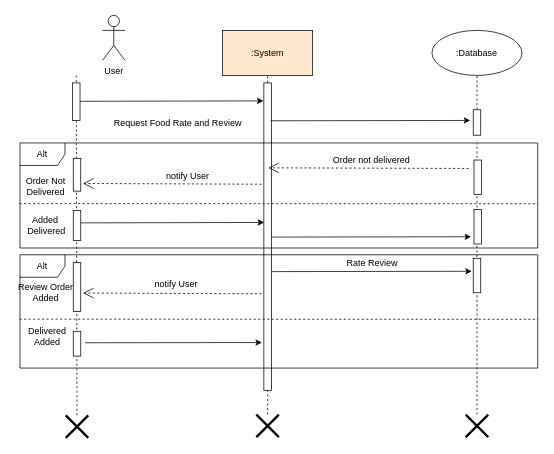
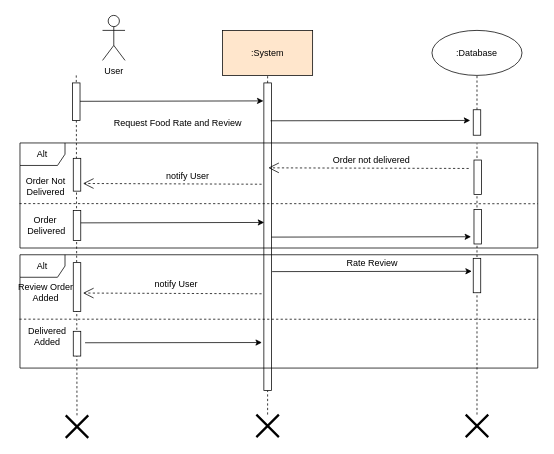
- <mxCell id="16" value="Added&amp;nbsp;&lt;br&gt;Delivered" style="text;html=1;align=center;verticalAlign=middle;resizable=0;points=[];autosize=1;strokeColor=none;fillColor=none;" parent="1" vertex="1"><mxGeometry x="26" y="280" width="70" height="40" as="geometry" /></mxCell>
+ <mxCell id="16" value="Order&amp;nbsp;&lt;br&gt;Delivered" style="text;html=1;align=center;verticalAlign=middle;resizable=0;points=[];autosize=1;strokeColor=none;fillColor=none;" parent="1" vertex="1"><mxGeometry x="26" y="280" width="70" height="40" as="geometry" /></mxCell>
